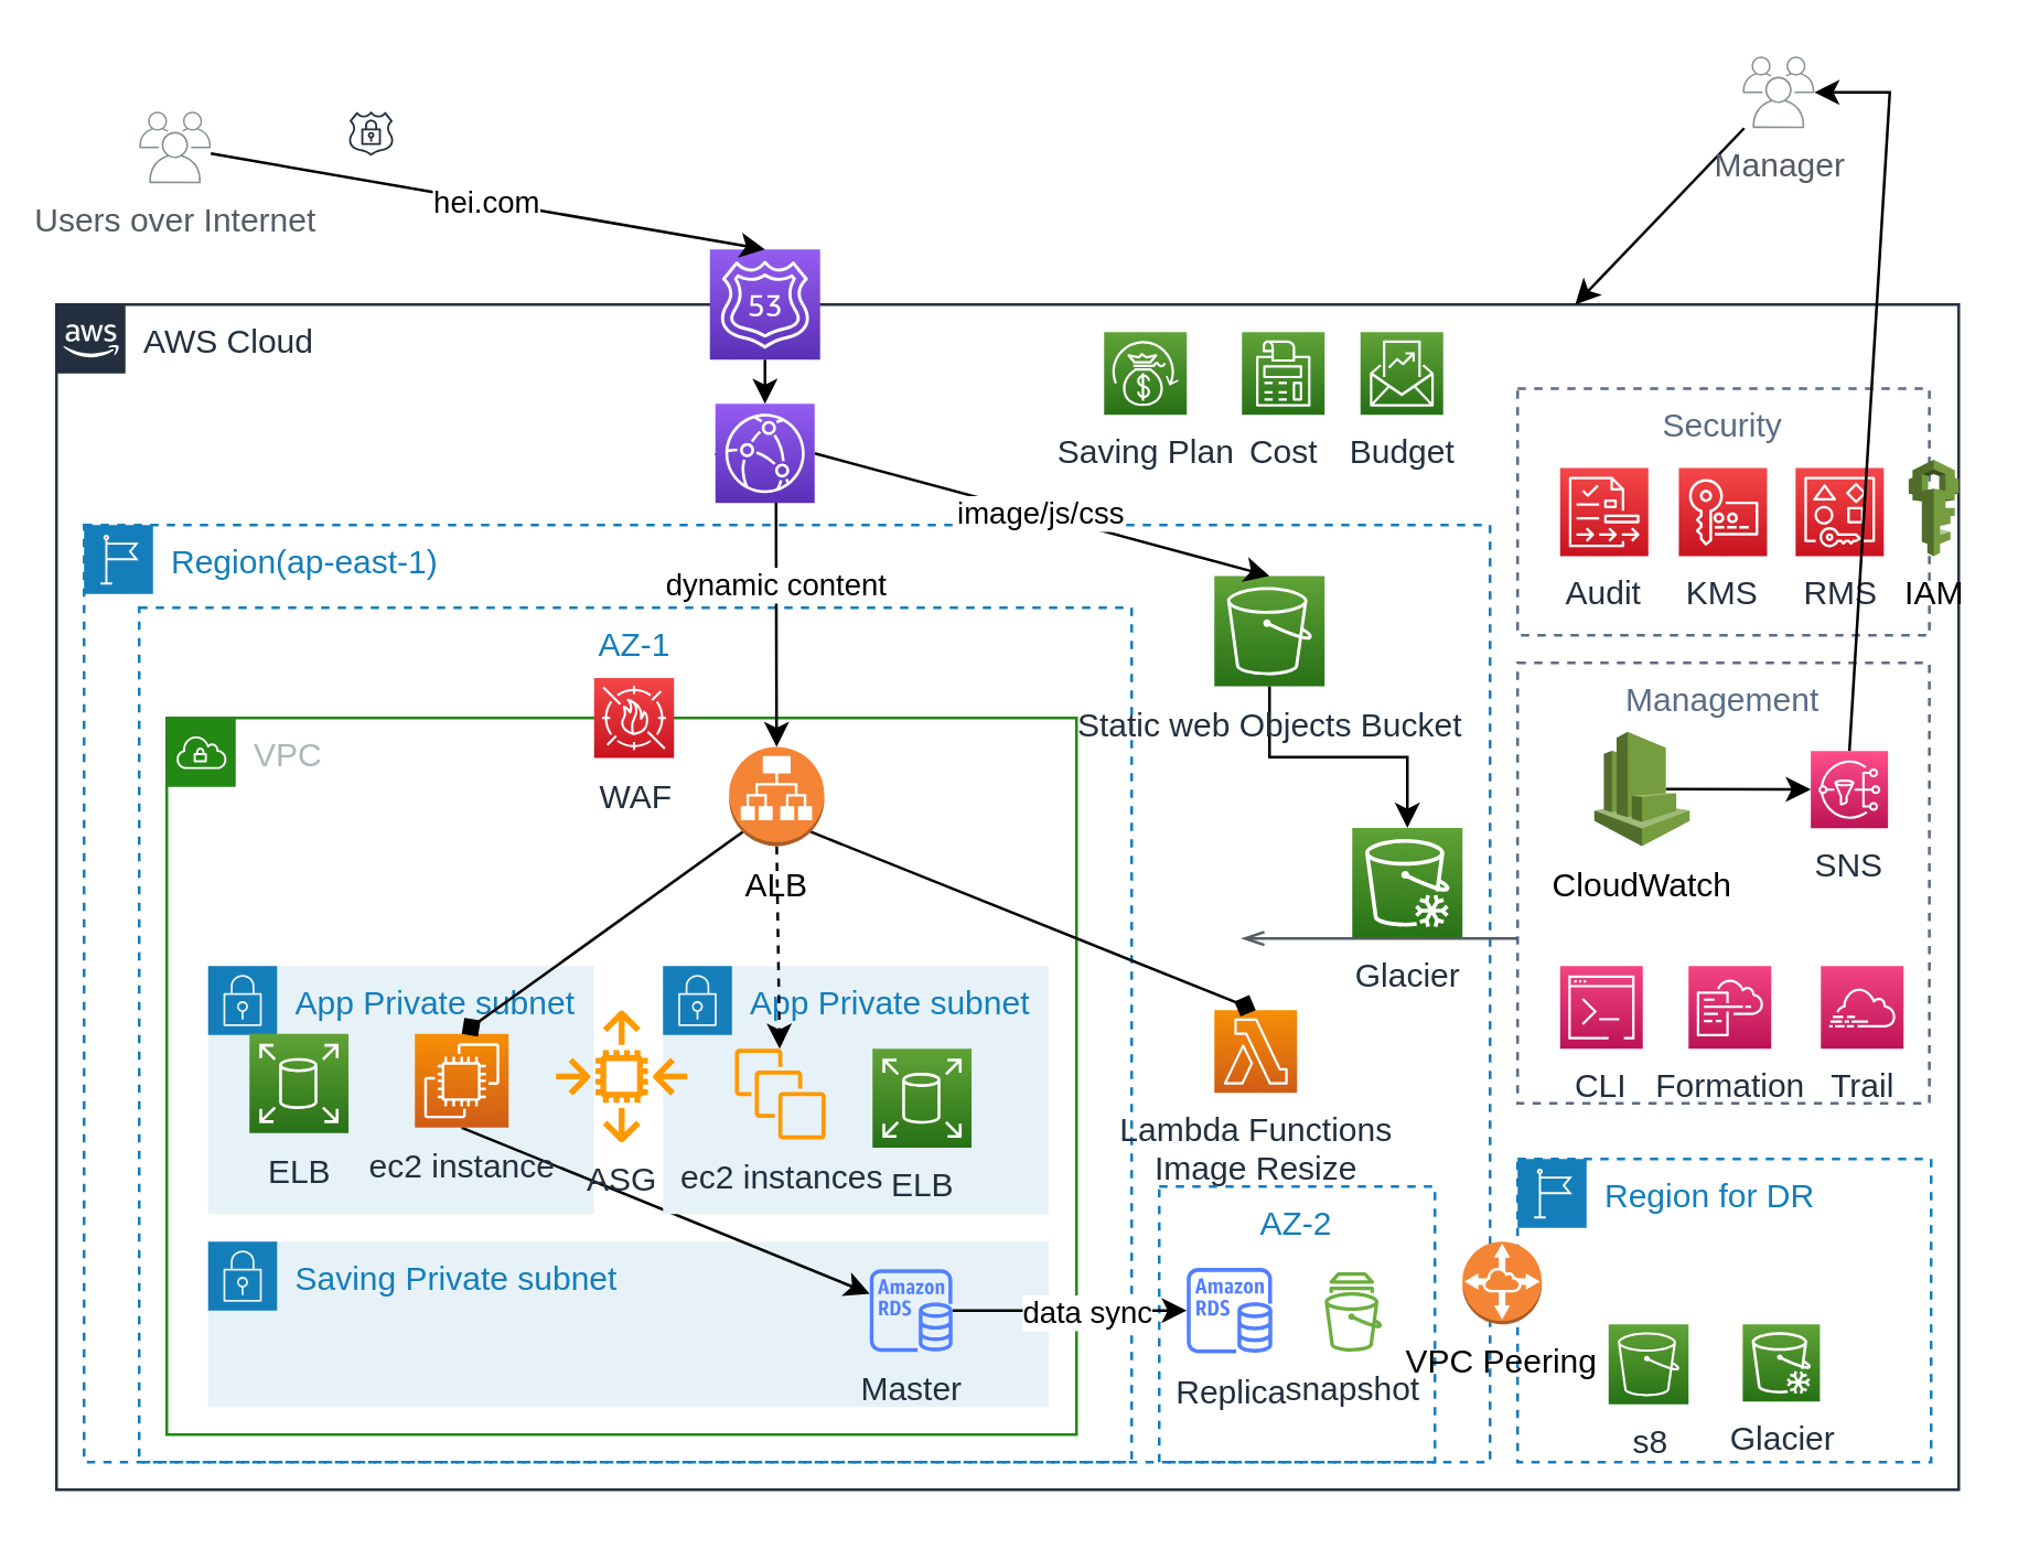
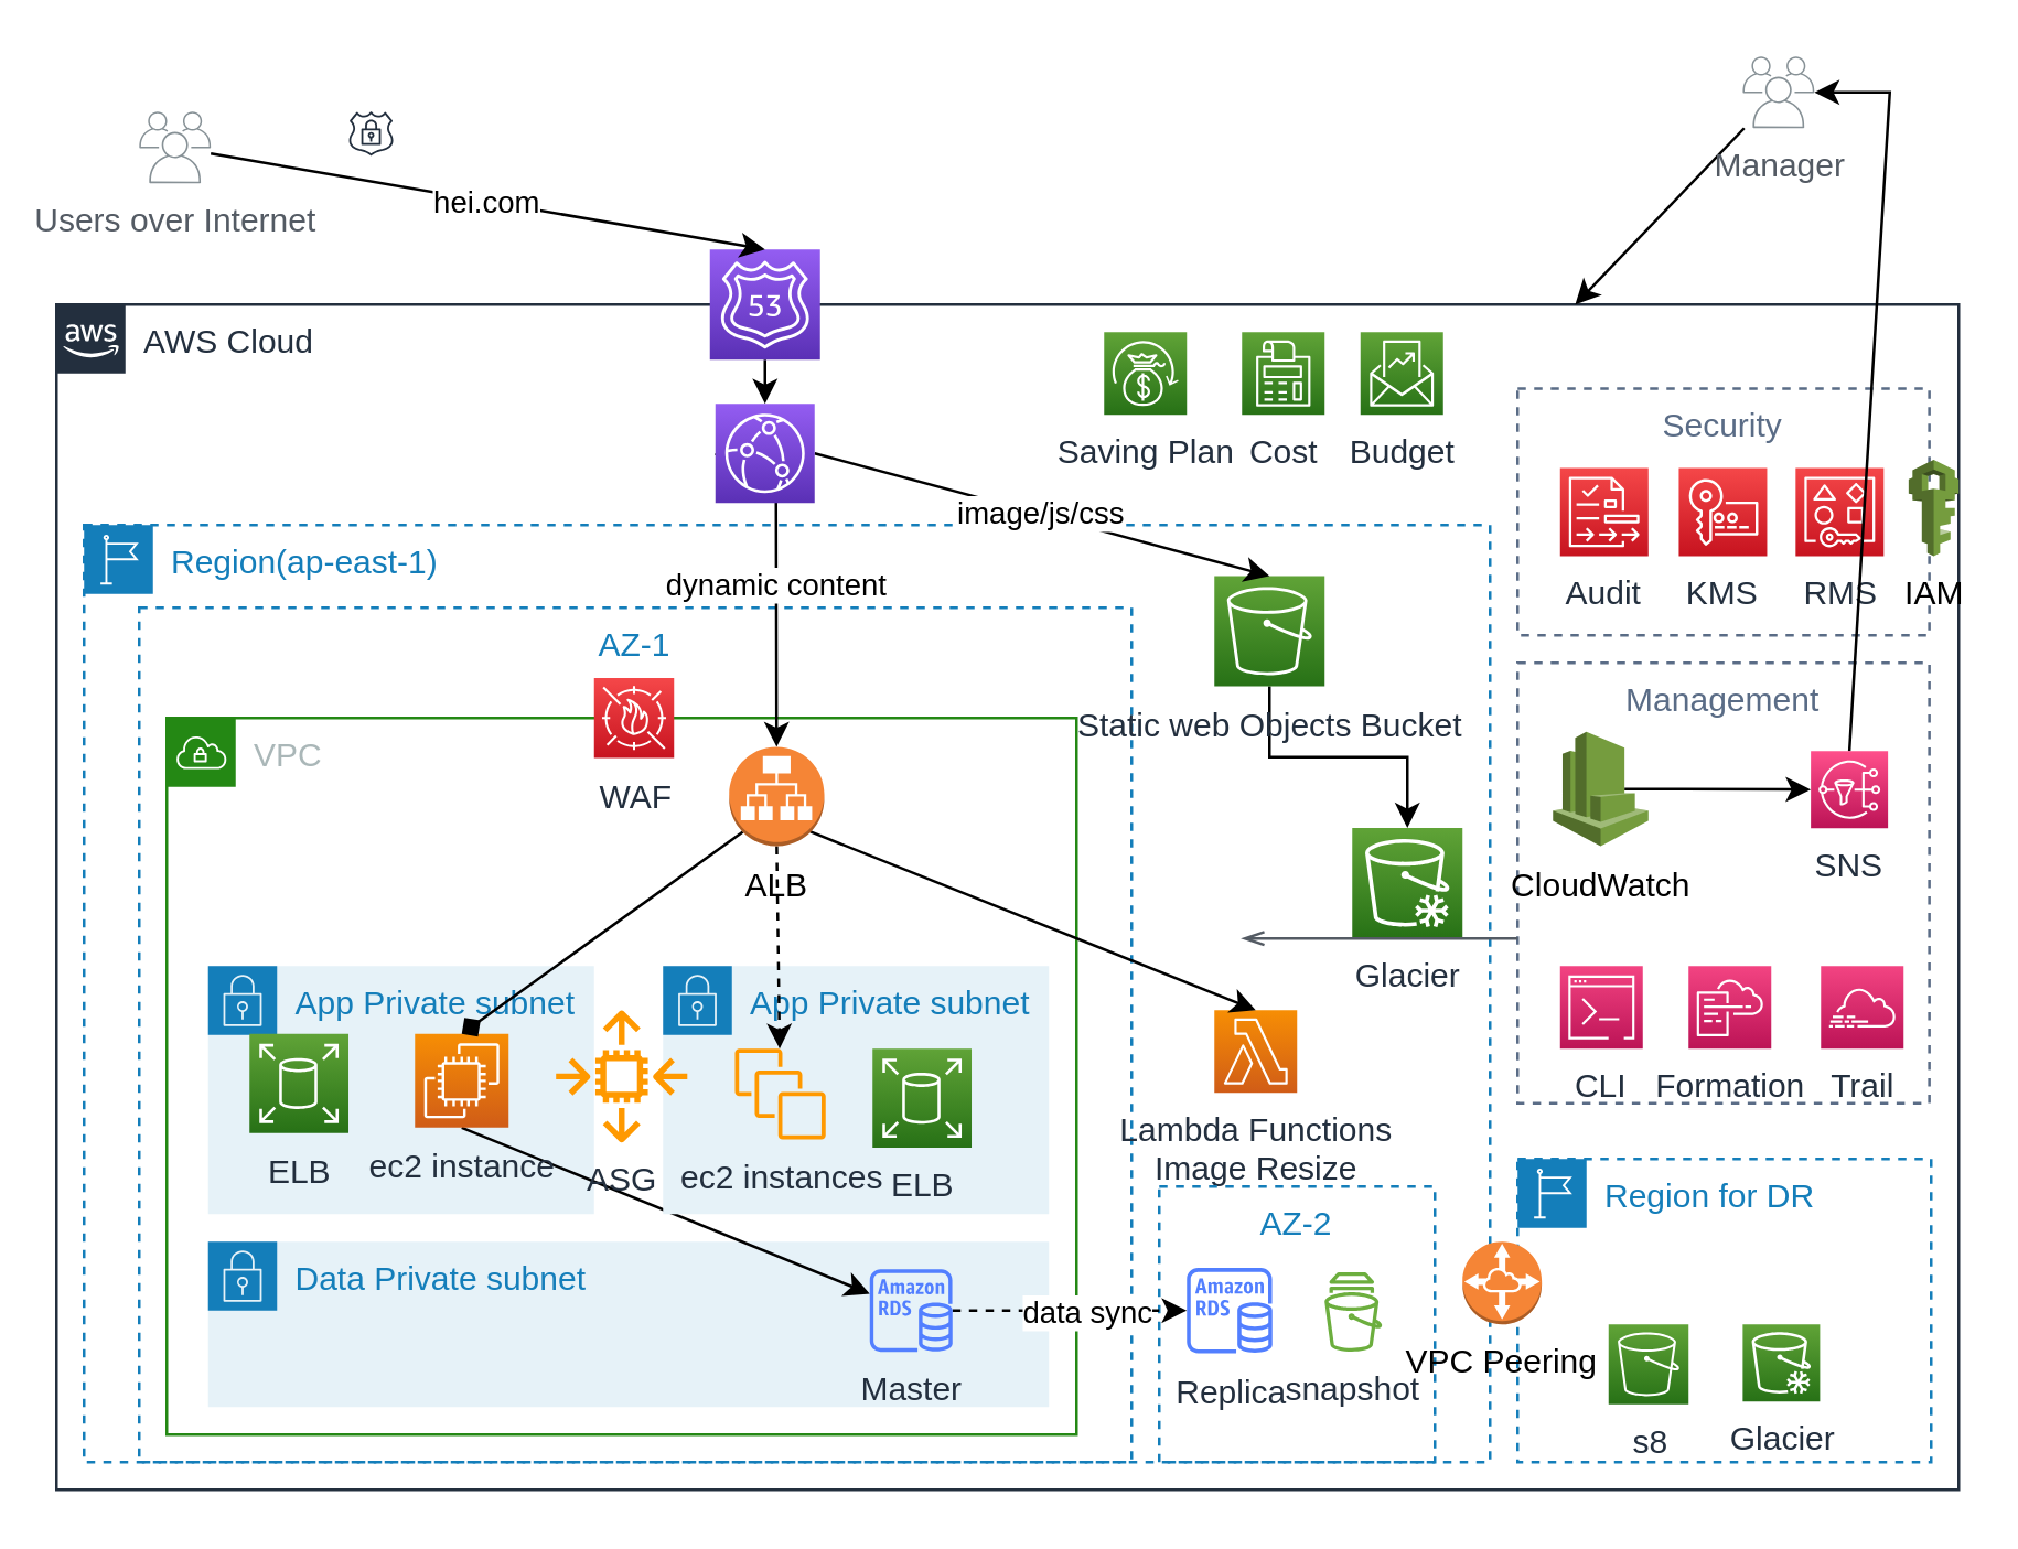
- <mxCell id="21" value="CloudWatch" style="outlineConnect=0;dashed=0;verticalLabelPosition=bottom;verticalAlign=top;align=center;html=1;shape=mxgraph.aws3.cloudwatch;fillColor=#759C3E;gradientColor=none;" vertex="1" parent="1"><mxGeometry x="577.82" y="265" width="34.59" height="41.5" as="geometry" /></mxCell>
+ <mxCell id="21" value="CloudWatch" style="outlineConnect=0;dashed=0;verticalLabelPosition=bottom;verticalAlign=top;align=center;html=1;shape=mxgraph.aws3.cloudwatch;fillColor=#759C3E;gradientColor=none;" vertex="1" parent="1"><mxGeometry x="562.82" y="265" width="34.59" height="41.5" as="geometry" /></mxCell>
- <mxCell id="33" style="edgeStyle=none;rounded=0;orthogonalLoop=1;jettySize=auto;html=1;exitX=0.855;exitY=0.855;exitDx=0;exitDy=0;exitPerimeter=0;entryX=0.5;entryY=0;entryDx=0;entryDy=0;entryPerimeter=0;shadow=0;labelBorderColor=none;endArrow=diamond;" edge="1" parent="1" source="34" target="19"><mxGeometry relative="1" as="geometry" /></mxCell>
+ <mxCell id="33" style="edgeStyle=none;rounded=0;orthogonalLoop=1;jettySize=auto;html=1;exitX=0.855;exitY=0.855;exitDx=0;exitDy=0;exitPerimeter=0;entryX=0.5;entryY=0;entryDx=0;entryDy=0;entryPerimeter=0;shadow=0;labelBorderColor=none;" edge="1" parent="1" source="34" target="19"><mxGeometry relative="1" as="geometry" /></mxCell>
- <mxCell id="9" value="Saving Private subnet" style="points=[[0,0],[0.25,0],[0.5,0],[0.75,0],[1,0],[1,0.25],[1,0.5],[1,0.75],[1,1],[0.75,1],[0.5,1],[0.25,1],[0,1],[0,0.75],[0,0.5],[0,0.25]];outlineConnect=0;gradientColor=none;html=1;whiteSpace=wrap;fontSize=12;fontStyle=0;shape=mxgraph.aws4.group;grIcon=mxgraph.aws4.group_security_group;grStroke=0;strokeColor=#147EBA;fillColor=#E6F2F8;verticalAlign=top;align=left;spacingLeft=30;fontColor=#147EBA;dashed=0;" vertex="1" parent="1"><mxGeometry x="75" y="450" width="305" height="60" as="geometry" /></mxCell>
+ <mxCell id="9" value="Data Private subnet" style="points=[[0,0],[0.25,0],[0.5,0],[0.75,0],[1,0],[1,0.25],[1,0.5],[1,0.75],[1,1],[0.75,1],[0.5,1],[0.25,1],[0,1],[0,0.75],[0,0.5],[0,0.25]];outlineConnect=0;gradientColor=none;html=1;whiteSpace=wrap;fontSize=12;fontStyle=0;shape=mxgraph.aws4.group;grIcon=mxgraph.aws4.group_security_group;grStroke=0;strokeColor=#147EBA;fillColor=#E6F2F8;verticalAlign=top;align=left;spacingLeft=30;fontColor=#147EBA;dashed=0;" vertex="1" parent="1"><mxGeometry x="75" y="450" width="305" height="60" as="geometry" /></mxCell>
- <mxCell id="28" style="edgeStyle=none;rounded=0;orthogonalLoop=1;jettySize=auto;html=1;" edge="1" parent="1" source="30" target="23"><mxGeometry relative="1" as="geometry" /></mxCell>
+ <mxCell id="28" style="edgeStyle=none;rounded=0;orthogonalLoop=1;jettySize=auto;html=1;dashed=1;" edge="1" parent="1" source="30" target="23"><mxGeometry relative="1" as="geometry" /></mxCell>
